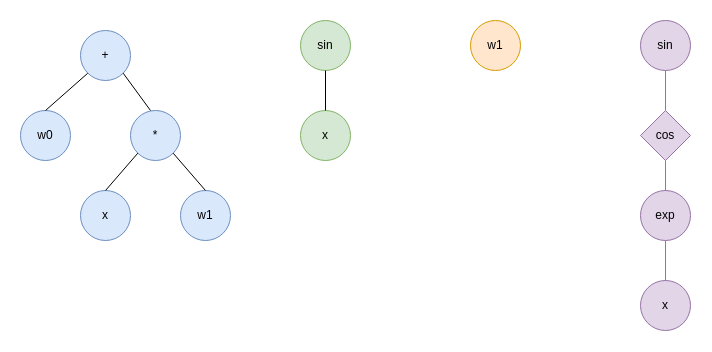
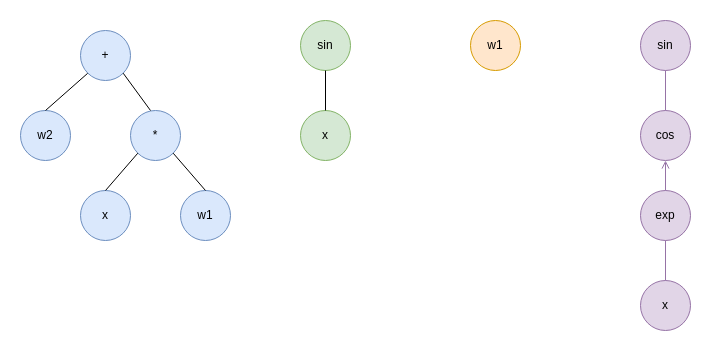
- <mxCell id="2" value="w0" style="ellipse;whiteSpace=wrap;html=1;fillColor=#dae8fc;strokeColor=#6c8ebf;" vertex="1" parent="1"><mxGeometry x="20" y="110" width="50" height="50" as="geometry" /></mxCell>
+ <mxCell id="2" value="w2" style="ellipse;whiteSpace=wrap;html=1;fillColor=#dae8fc;strokeColor=#6c8ebf;" vertex="1" parent="1"><mxGeometry x="20" y="110" width="50" height="50" as="geometry" /></mxCell>
- <mxCell id="16" value="cos" style="rhombus;whiteSpace=wrap;html=1;fillColor=#e1d5e7;strokeColor=#9673a6;" vertex="1" parent="1"><mxGeometry x="640" y="110" width="50" height="50" as="geometry" /></mxCell>
+ <mxCell id="16" value="cos" style="ellipse;whiteSpace=wrap;html=1;fillColor=#e1d5e7;strokeColor=#9673a6;" vertex="1" parent="1"><mxGeometry x="640" y="110" width="50" height="50" as="geometry" /></mxCell>
- <mxCell id="19" value="" style="endArrow=none;html=1;rounded=0;entryX=0.5;entryY=1;entryDx=0;entryDy=0;exitX=0.5;exitY=0;exitDx=0;exitDy=0;fillColor=#e1d5e7;strokeColor=#9673a6;" edge="1" parent="1" source="18" target="16"><mxGeometry width="50" height="50" relative="1" as="geometry"><mxPoint x="720" y="150" as="sourcePoint" /><mxPoint x="720" y="110" as="targetPoint" /></mxGeometry></mxCell>
+ <mxCell id="19" value="" style="endArrow=open;html=1;rounded=0;entryX=0.5;entryY=1;entryDx=0;entryDy=0;exitX=0.5;exitY=0;exitDx=0;exitDy=0;fillColor=#e1d5e7;strokeColor=#9673a6;" edge="1" parent="1" source="18" target="16"><mxGeometry width="50" height="50" relative="1" as="geometry"><mxPoint x="720" y="150" as="sourcePoint" /><mxPoint x="720" y="110" as="targetPoint" /></mxGeometry></mxCell>
